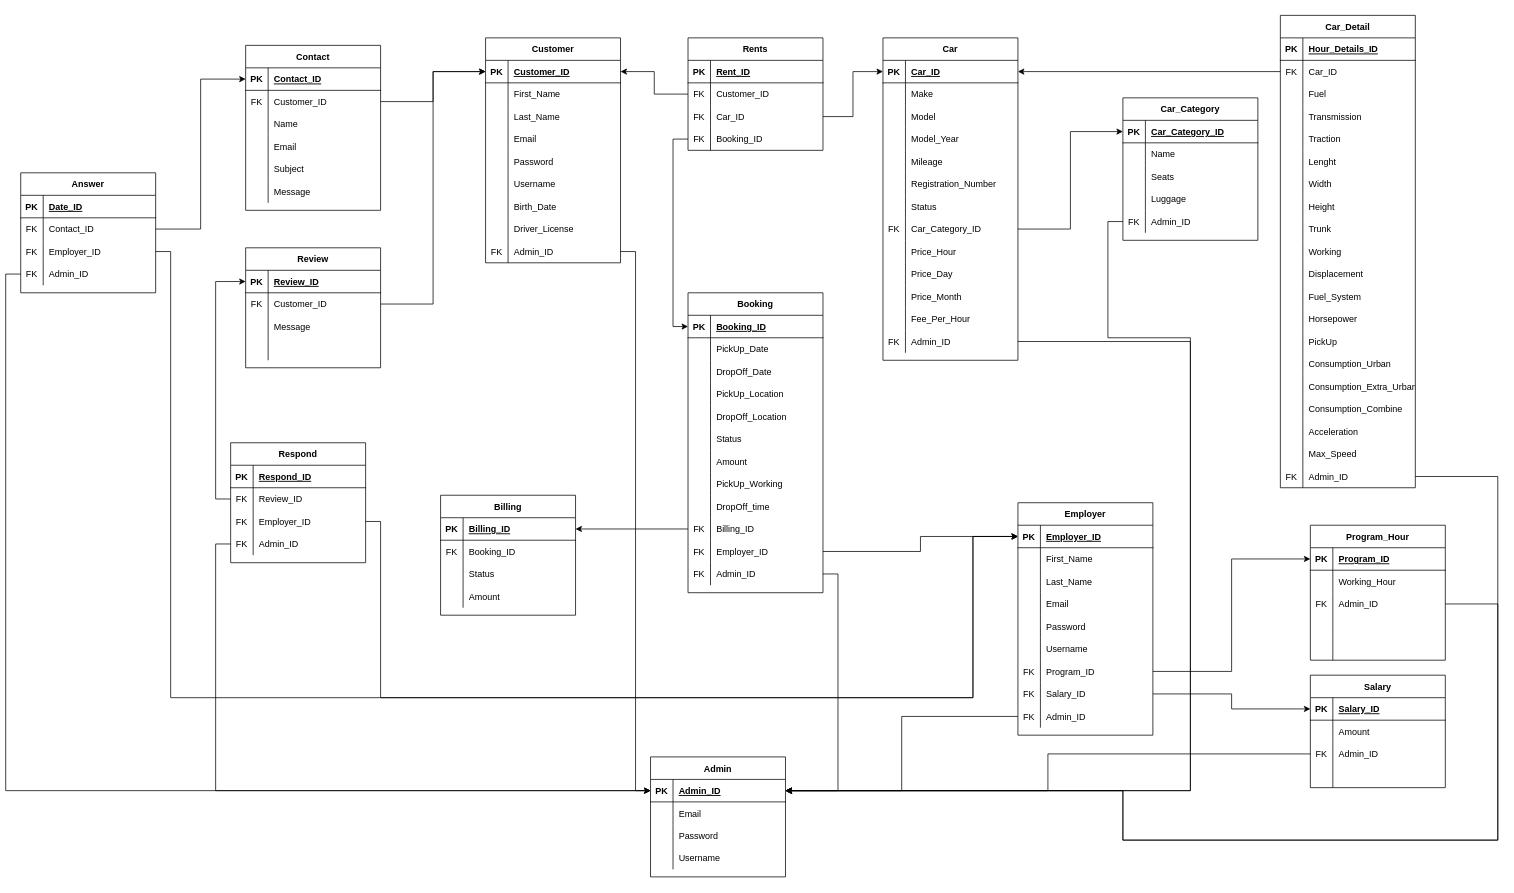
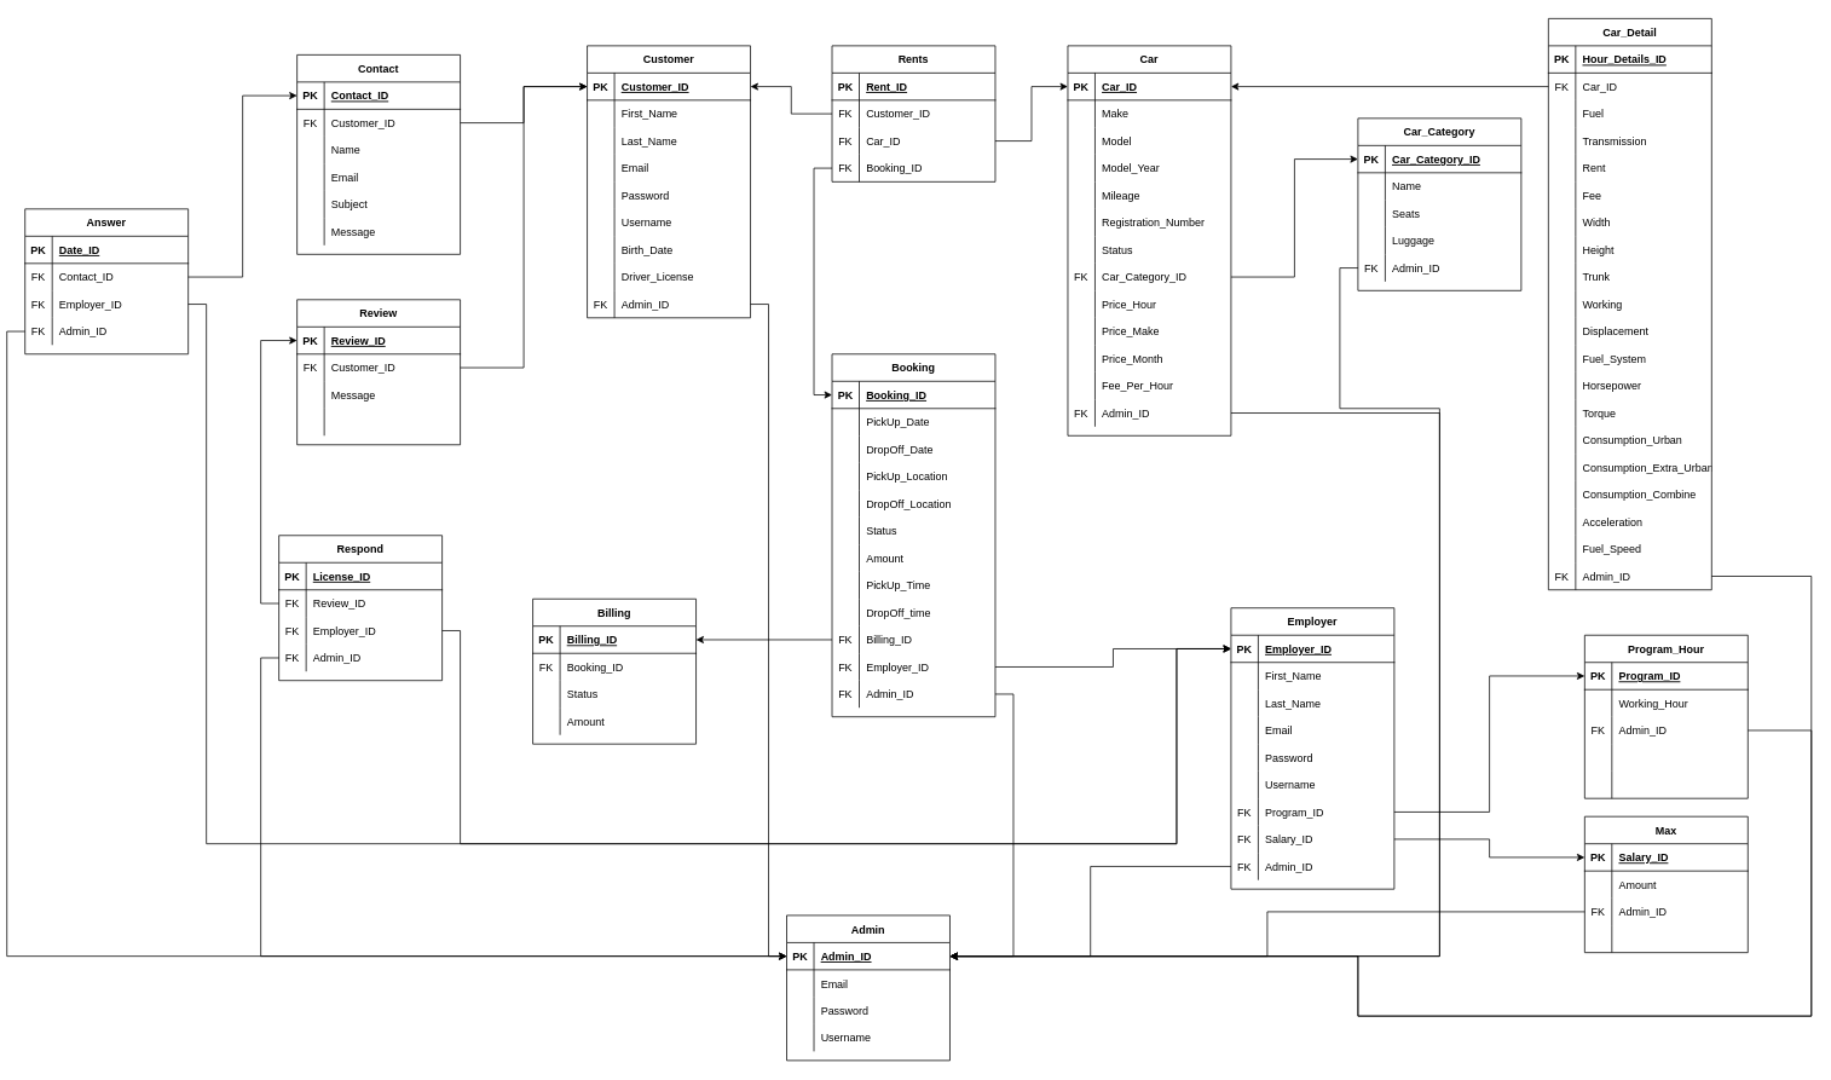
- <mxCell id="114" value="Traction" style="shape=partialRectangle;connectable=0;fillColor=none;top=0;left=0;bottom=0;right=0;align=left;spacingLeft=6;overflow=hidden;" parent="112" vertex="1"><mxGeometry x="30" width="150" height="30" as="geometry"><mxRectangle width="150" height="30" as="alternateBounds" /></mxGeometry></mxCell>
+ <mxCell id="114" value="Rent" style="shape=partialRectangle;connectable=0;fillColor=none;top=0;left=0;bottom=0;right=0;align=left;spacingLeft=6;overflow=hidden;" parent="112" vertex="1"><mxGeometry x="30" width="150" height="30" as="geometry"><mxRectangle width="150" height="30" as="alternateBounds" /></mxGeometry></mxCell>
- <mxCell id="117" value="Lenght" style="shape=partialRectangle;connectable=0;fillColor=none;top=0;left=0;bottom=0;right=0;align=left;spacingLeft=6;overflow=hidden;" parent="115" vertex="1"><mxGeometry x="30" width="150" height="30" as="geometry"><mxRectangle width="150" height="30" as="alternateBounds" /></mxGeometry></mxCell>
+ <mxCell id="117" value="Fee" style="shape=partialRectangle;connectable=0;fillColor=none;top=0;left=0;bottom=0;right=0;align=left;spacingLeft=6;overflow=hidden;" parent="115" vertex="1"><mxGeometry x="30" width="150" height="30" as="geometry"><mxRectangle width="150" height="30" as="alternateBounds" /></mxGeometry></mxCell>
- <mxCell id="73" value="Price_Day" style="shape=partialRectangle;connectable=0;fillColor=none;top=0;left=0;bottom=0;right=0;align=left;spacingLeft=6;overflow=hidden;" parent="71" vertex="1"><mxGeometry x="30" width="150" height="30" as="geometry"><mxRectangle width="150" height="30" as="alternateBounds" /></mxGeometry></mxCell>
+ <mxCell id="73" value="Price_Make" style="shape=partialRectangle;connectable=0;fillColor=none;top=0;left=0;bottom=0;right=0;align=left;spacingLeft=6;overflow=hidden;" parent="71" vertex="1"><mxGeometry x="30" width="150" height="30" as="geometry"><mxRectangle width="150" height="30" as="alternateBounds" /></mxGeometry></mxCell>
- <mxCell id="141" value="PickUp" style="shape=partialRectangle;connectable=0;fillColor=none;top=0;left=0;bottom=0;right=0;align=left;spacingLeft=6;overflow=hidden;" parent="139" vertex="1"><mxGeometry x="30" width="150" height="30" as="geometry"><mxRectangle width="150" height="30" as="alternateBounds" /></mxGeometry></mxCell>
+ <mxCell id="141" value="Torque" style="shape=partialRectangle;connectable=0;fillColor=none;top=0;left=0;bottom=0;right=0;align=left;spacingLeft=6;overflow=hidden;" parent="139" vertex="1"><mxGeometry x="30" width="150" height="30" as="geometry"><mxRectangle width="150" height="30" as="alternateBounds" /></mxGeometry></mxCell>
- <mxCell id="156" value="Max_Speed" style="shape=partialRectangle;connectable=0;fillColor=none;top=0;left=0;bottom=0;right=0;align=left;spacingLeft=6;overflow=hidden;" parent="154" vertex="1"><mxGeometry x="30" width="150" height="30" as="geometry"><mxRectangle width="150" height="30" as="alternateBounds" /></mxGeometry></mxCell>
+ <mxCell id="156" value="Fuel_Speed" style="shape=partialRectangle;connectable=0;fillColor=none;top=0;left=0;bottom=0;right=0;align=left;spacingLeft=6;overflow=hidden;" parent="154" vertex="1"><mxGeometry x="30" width="150" height="30" as="geometry"><mxRectangle width="150" height="30" as="alternateBounds" /></mxGeometry></mxCell>
- <mxCell id="326" value="Respond_ID" style="shape=partialRectangle;connectable=0;fillColor=none;top=0;left=0;bottom=0;right=0;align=left;spacingLeft=6;fontStyle=5;overflow=hidden;" parent="324" vertex="1"><mxGeometry x="30" width="150" height="30" as="geometry"><mxRectangle width="150" height="30" as="alternateBounds" /></mxGeometry></mxCell>
+ <mxCell id="326" value="License_ID" style="shape=partialRectangle;connectable=0;fillColor=none;top=0;left=0;bottom=0;right=0;align=left;spacingLeft=6;fontStyle=5;overflow=hidden;" parent="324" vertex="1"><mxGeometry x="30" width="150" height="30" as="geometry"><mxRectangle width="150" height="30" as="alternateBounds" /></mxGeometry></mxCell>
- <mxCell id="221" value="PickUp_Working" style="shape=partialRectangle;connectable=0;fillColor=none;top=0;left=0;bottom=0;right=0;align=left;spacingLeft=6;overflow=hidden;" parent="219" vertex="1"><mxGeometry x="30" width="150" height="30" as="geometry"><mxRectangle width="150" height="30" as="alternateBounds" /></mxGeometry></mxCell>
+ <mxCell id="221" value="PickUp_Time" style="shape=partialRectangle;connectable=0;fillColor=none;top=0;left=0;bottom=0;right=0;align=left;spacingLeft=6;overflow=hidden;" parent="219" vertex="1"><mxGeometry x="30" width="150" height="30" as="geometry"><mxRectangle width="150" height="30" as="alternateBounds" /></mxGeometry></mxCell>
- <mxCell id="294" value="Salary" style="shape=table;startSize=30;container=1;collapsible=1;childLayout=tableLayout;fixedRows=1;rowLines=0;fontStyle=1;align=center;resizeLast=1;" parent="1" vertex="1"><mxGeometry x="1740" y="900" width="180" height="150" as="geometry" /></mxCell>
+ <mxCell id="294" value="Max" style="shape=table;startSize=30;container=1;collapsible=1;childLayout=tableLayout;fixedRows=1;rowLines=0;fontStyle=1;align=center;resizeLast=1;" parent="1" vertex="1"><mxGeometry x="1740" y="900" width="180" height="150" as="geometry" /></mxCell>
